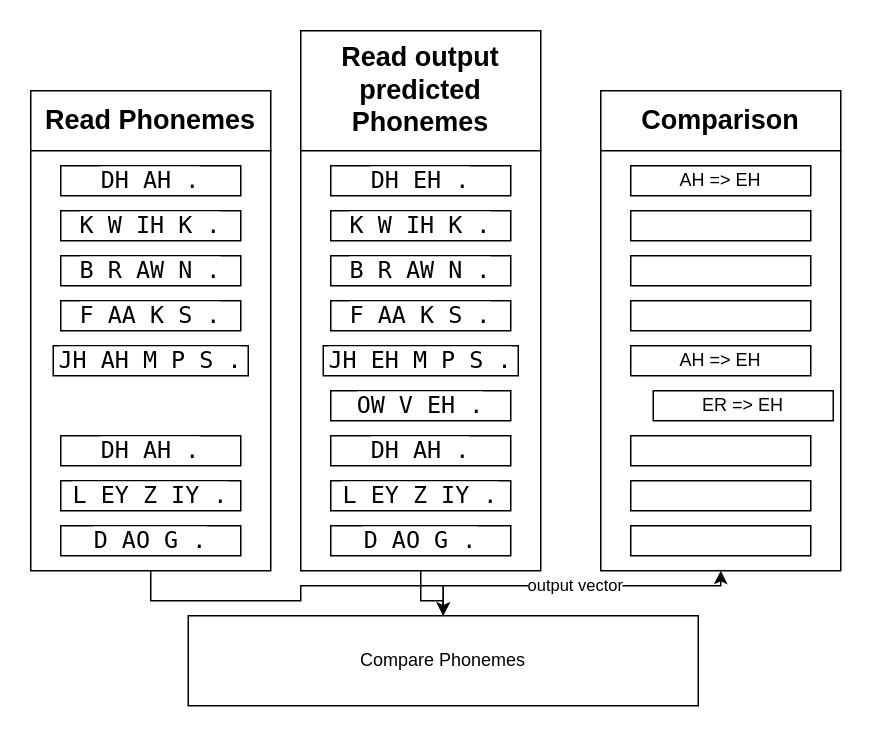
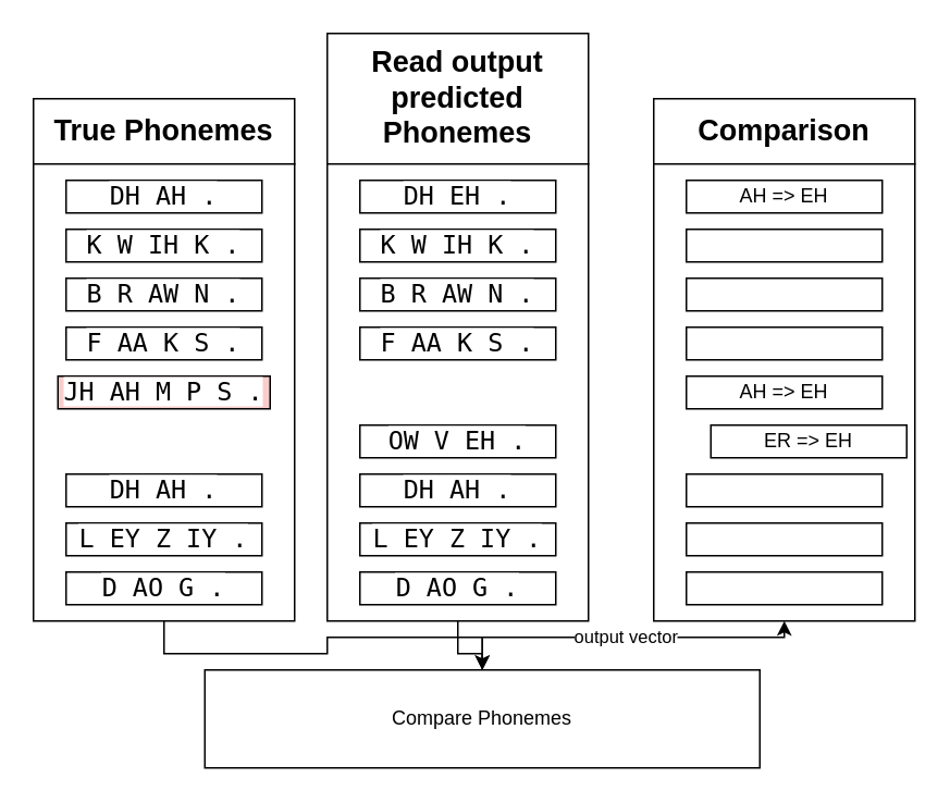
- <mxCell id="2" value="&lt;b&gt;&lt;font style=&quot;font-size: 18px&quot;&gt;Read Phonemes&lt;/font&gt;&lt;/b&gt;" style="rounded=0;whiteSpace=wrap;html=1;" parent="1" vertex="1"><mxGeometry x="20" y="60" width="160" height="40" as="geometry" /></mxCell>
+ <mxCell id="2" value="&lt;b&gt;&lt;font style=&quot;font-size: 18px&quot;&gt;True Phonemes&lt;/font&gt;&lt;/b&gt;" style="rounded=0;whiteSpace=wrap;html=1;" parent="1" vertex="1"><mxGeometry x="20" y="60" width="160" height="40" as="geometry" /></mxCell>
- <mxCell id="9" value="&lt;span style=&quot;font-family: monospace ; font-size: 15.6px ; background-color: rgb(255 , 255 , 255)&quot;&gt;JH AH M P S .&lt;/span&gt;" style="rounded=0;whiteSpace=wrap;html=1;" parent="1" vertex="1"><mxGeometry x="35" y="230" width="130" height="20" as="geometry" /></mxCell>
+ <mxCell id="9" value="&lt;span style=&quot;font-family: monospace ; font-size: 15.6px ; background-color: rgb(255 , 255 , 255)&quot;&gt;JH AH M P S .&lt;/span&gt;" style="rounded=0;whiteSpace=wrap;html=1;fillColor=#f8cecc;" parent="1" vertex="1"><mxGeometry x="35" y="230" width="130" height="20" as="geometry" /></mxCell>
- <mxCell id="20" value="&lt;span style=&quot;font-family: monospace ; font-size: 15.6px ; background-color: rgb(255 , 255 , 255)&quot;&gt;JH EH M P S .&lt;/span&gt;" style="rounded=0;whiteSpace=wrap;html=1;" parent="1" vertex="1"><mxGeometry x="215" y="230" width="130" height="20" as="geometry" /></mxCell>
